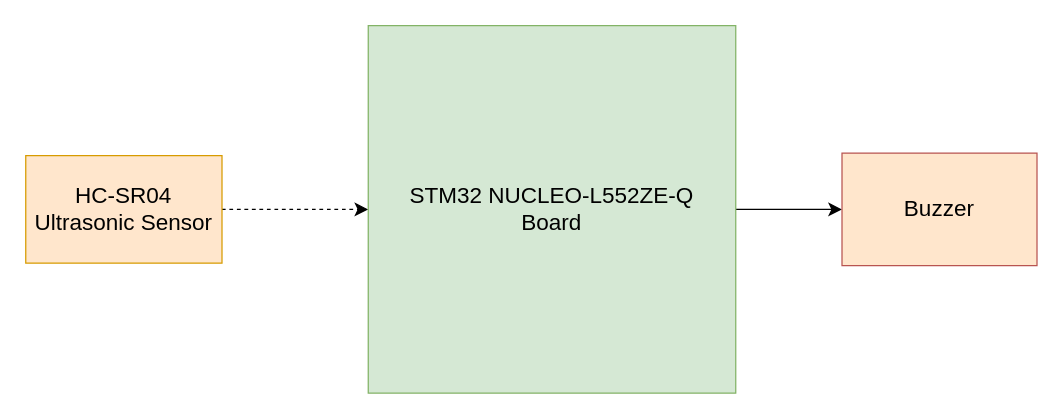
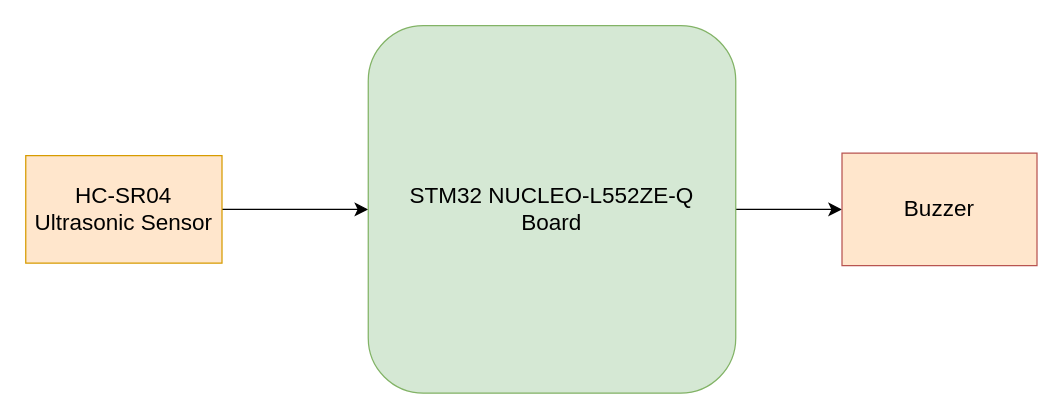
- <mxCell id="2" style="edgeStyle=none;curved=1;rounded=0;orthogonalLoop=1;jettySize=auto;html=1;exitX=1;exitY=0.5;exitDx=0;exitDy=0;entryX=0;entryY=0.5;entryDx=0;entryDy=0;fontSize=12;startSize=8;endSize=8;dashed=1;" edge="1" parent="1" source="3" target="5"><mxGeometry relative="1" as="geometry" /></mxCell>
+ <mxCell id="2" style="edgeStyle=none;curved=1;rounded=0;orthogonalLoop=1;jettySize=auto;html=1;exitX=1;exitY=0.5;exitDx=0;exitDy=0;entryX=0;entryY=0.5;entryDx=0;entryDy=0;fontSize=12;startSize=8;endSize=8;" edge="1" parent="1" source="3" target="5"><mxGeometry relative="1" as="geometry" /></mxCell>
- <mxCell id="5" value="&lt;div style=&quot;padding-right: 15px; padding-left: 15px;&quot;&gt;&lt;span style=&quot;font-size: 18px; background-color: initial;&quot;&gt;STM32 NUCLEO-L552ZE-Q Board&lt;/span&gt;&lt;/div&gt;" style="whiteSpace=wrap;html=1;aspect=fixed;align=center;fillColor=#d5e8d4;strokeColor=#82b366;" vertex="1" parent="1"><mxGeometry x="294" y="20" width="294" height="294" as="geometry" /></mxCell>
+ <mxCell id="5" value="&lt;div style=&quot;padding-right: 15px; padding-left: 15px;&quot;&gt;&lt;span style=&quot;font-size: 18px; background-color: initial;&quot;&gt;STM32 NUCLEO-L552ZE-Q Board&lt;/span&gt;&lt;/div&gt;" style="whiteSpace=wrap;html=1;aspect=fixed;align=center;fillColor=#d5e8d4;strokeColor=#82b366;rounded=1;" vertex="1" parent="1"><mxGeometry x="294" y="20" width="294" height="294" as="geometry" /></mxCell>
